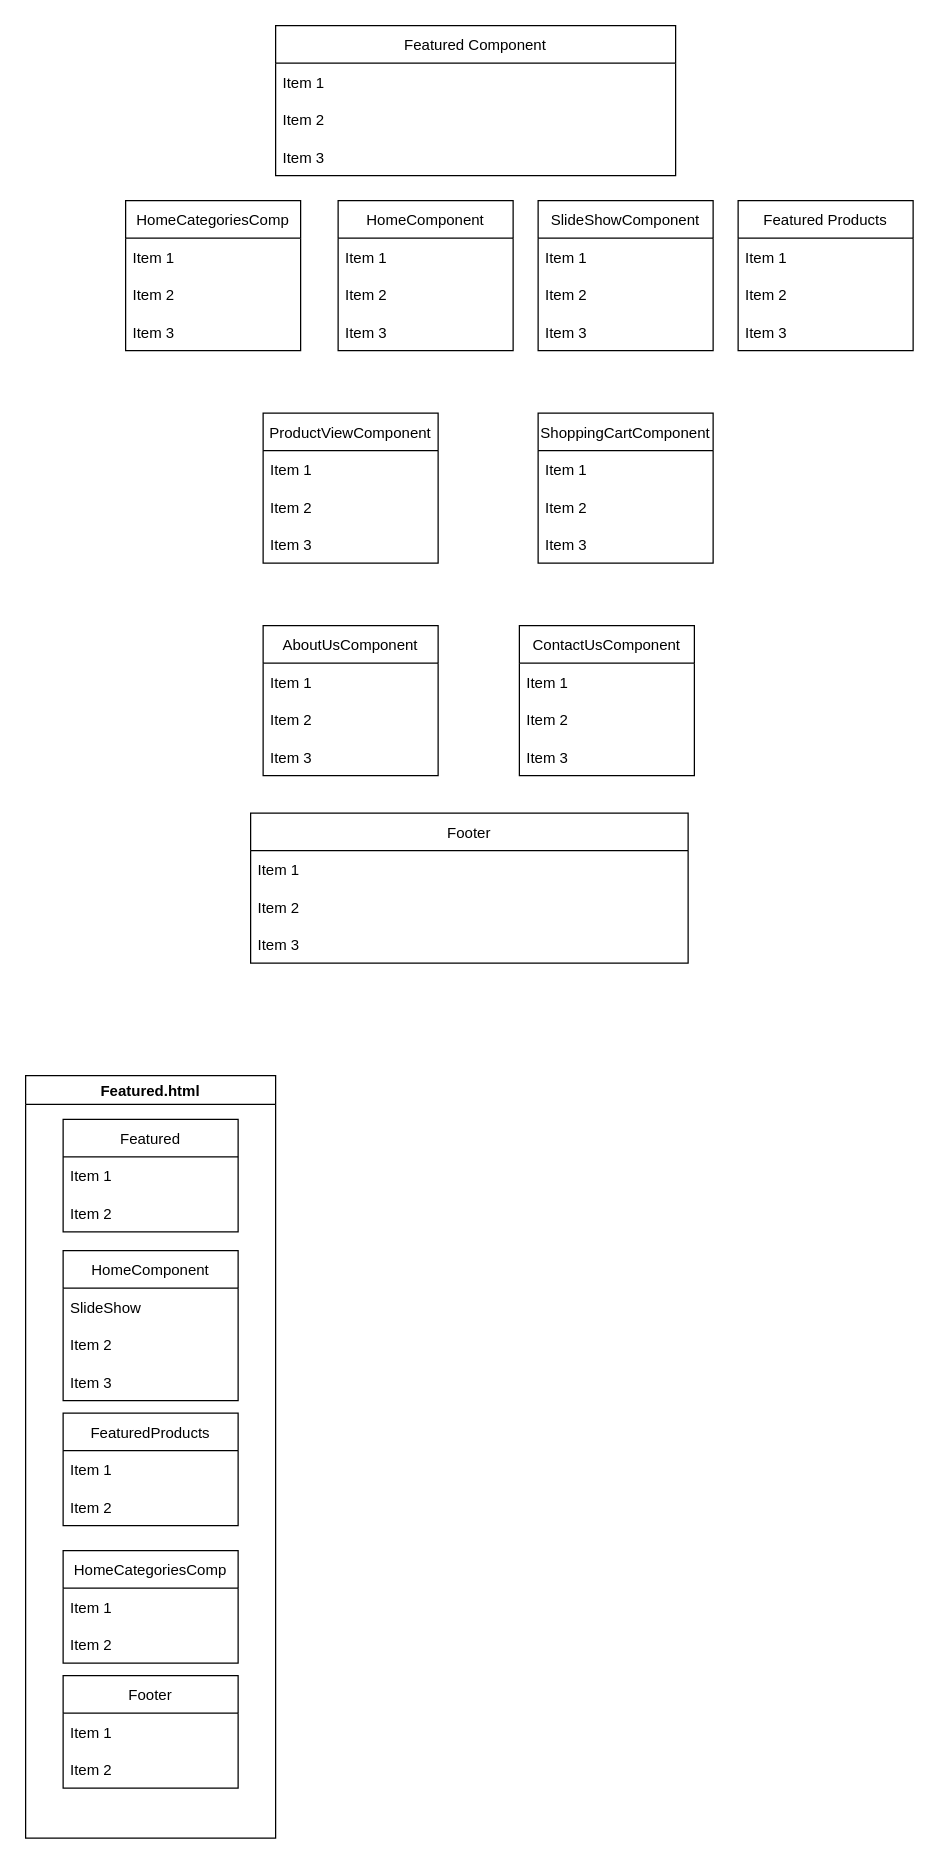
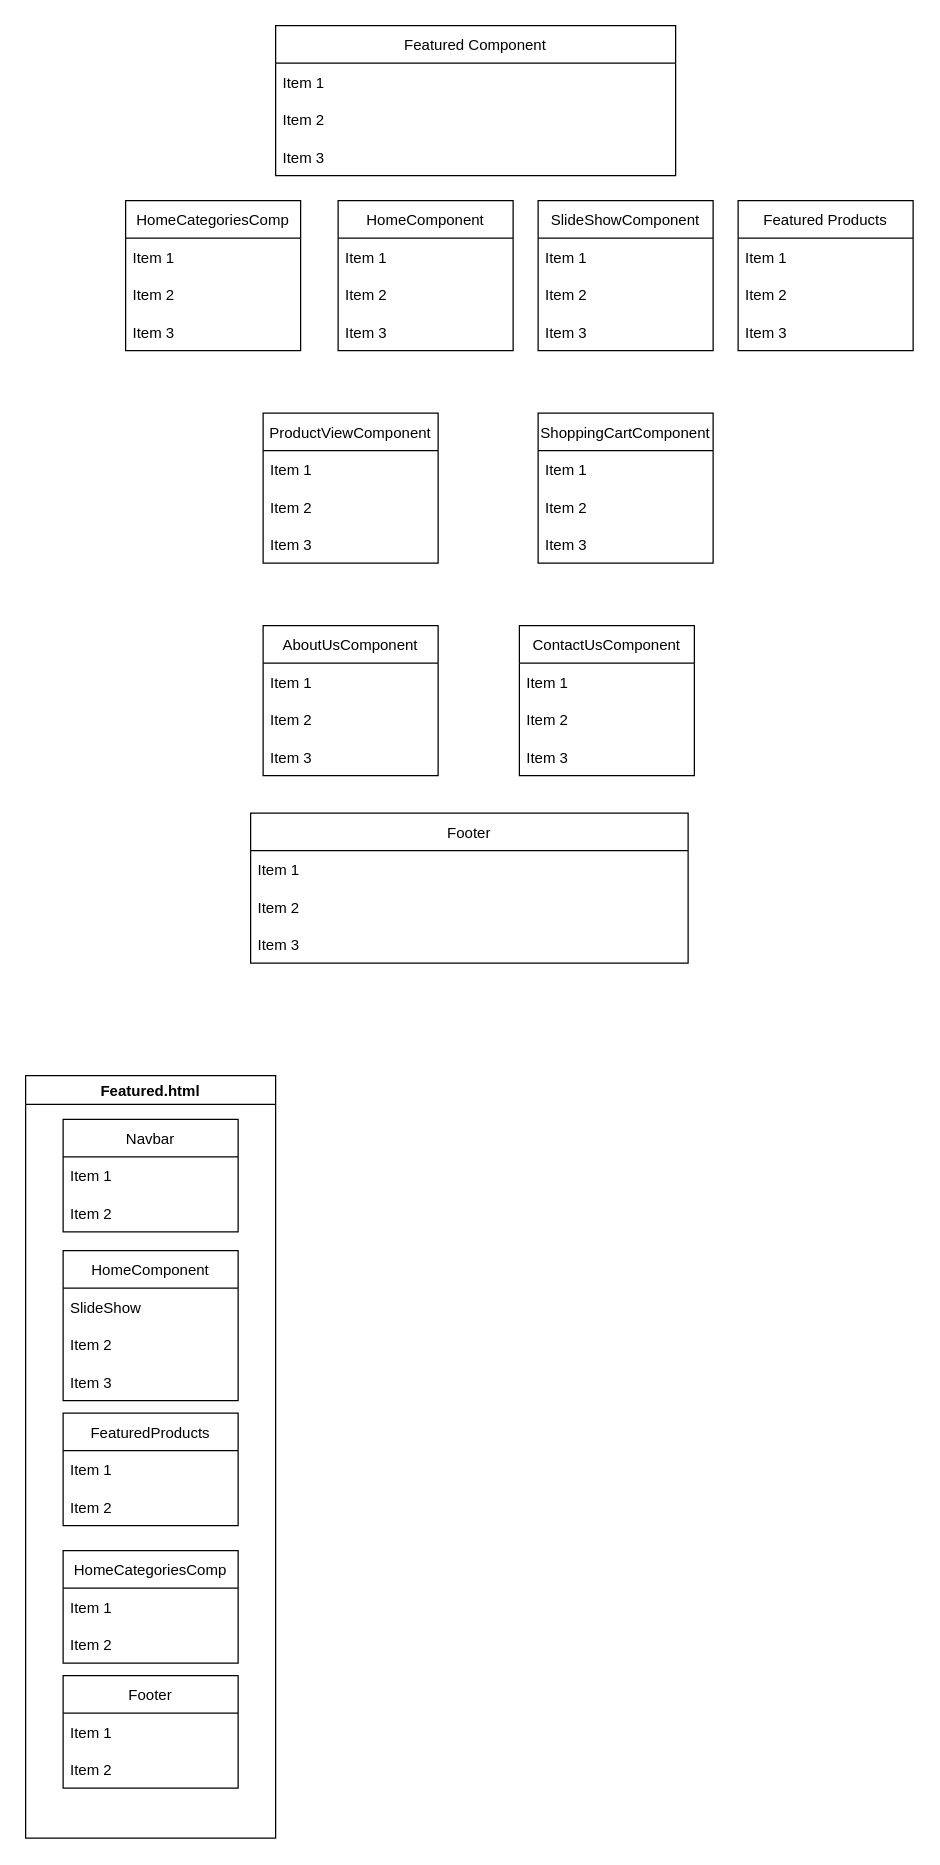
- <mxCell id="22" value="Featured" style="swimlane;fontStyle=0;childLayout=stackLayout;horizontal=1;startSize=30;horizontalStack=0;resizeParent=1;resizeParentMax=0;resizeLast=0;collapsible=1;marginBottom=0;" vertex="1" parent="18"><mxGeometry x="30" y="35" width="140" height="90" as="geometry" /></mxCell>
+ <mxCell id="22" value="Navbar" style="swimlane;fontStyle=0;childLayout=stackLayout;horizontal=1;startSize=30;horizontalStack=0;resizeParent=1;resizeParentMax=0;resizeLast=0;collapsible=1;marginBottom=0;" vertex="1" parent="18"><mxGeometry x="30" y="35" width="140" height="90" as="geometry" /></mxCell>
